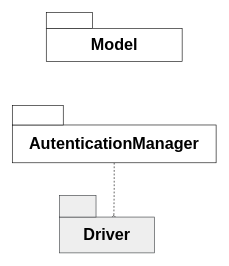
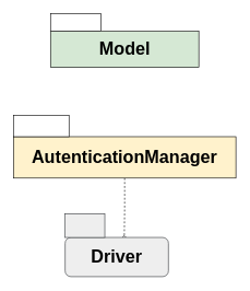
- <mxCell id="4" value="&lt;font style=&quot;font-size: 27px;&quot;&gt;&lt;b&gt;Model&lt;/b&gt;&lt;/font&gt;" style="rounded=0;whiteSpace=wrap;html=1;" vertex="1" parent="3"><mxGeometry y="26.804" width="226.667" height="55.184" as="geometry" /></mxCell>
+ <mxCell id="4" value="&lt;font style=&quot;font-size: 27px;&quot;&gt;&lt;b&gt;Model&lt;/b&gt;&lt;/font&gt;" style="rounded=0;whiteSpace=wrap;html=1;fillColor=#d5e8d4;" vertex="1" parent="3"><mxGeometry y="26.804" width="226.667" height="55.184" as="geometry" /></mxCell>
- <mxCell id="7" value="&lt;font style=&quot;font-size: 27px;&quot;&gt;&lt;b&gt;AutenticationManager&lt;/b&gt;&lt;/font&gt;" style="rounded=0;whiteSpace=wrap;html=1;" vertex="1" parent="6"><mxGeometry y="32.322" width="340.0" height="63.068" as="geometry" /></mxCell>
+ <mxCell id="7" value="&lt;font style=&quot;font-size: 27px;&quot;&gt;&lt;b&gt;AutenticationManager&lt;/b&gt;&lt;/font&gt;" style="rounded=0;whiteSpace=wrap;html=1;fillColor=#fff2cc;" vertex="1" parent="6"><mxGeometry y="32.322" width="340.0" height="63.068" as="geometry" /></mxCell>
- <mxCell id="10" value="&lt;font style=&quot;font-size: 27px;&quot;&gt;&lt;b&gt;Driver&lt;/b&gt;&lt;/font&gt;" style="rounded=0;whiteSpace=wrap;html=1;fillColor=#eeeeee;strokeColor=#36393d;" vertex="1" parent="9"><mxGeometry y="36.211" width="157.93" height="59.789" as="geometry" /></mxCell>
+ <mxCell id="10" value="&lt;font style=&quot;font-size: 27px;&quot;&gt;&lt;b&gt;Driver&lt;/b&gt;&lt;/font&gt;" style="whiteSpace=wrap;html=1;fillColor=#eeeeee;strokeColor=#36393d;rounded=1;" vertex="1" parent="9"><mxGeometry y="36.211" width="157.93" height="59.789" as="geometry" /></mxCell>
